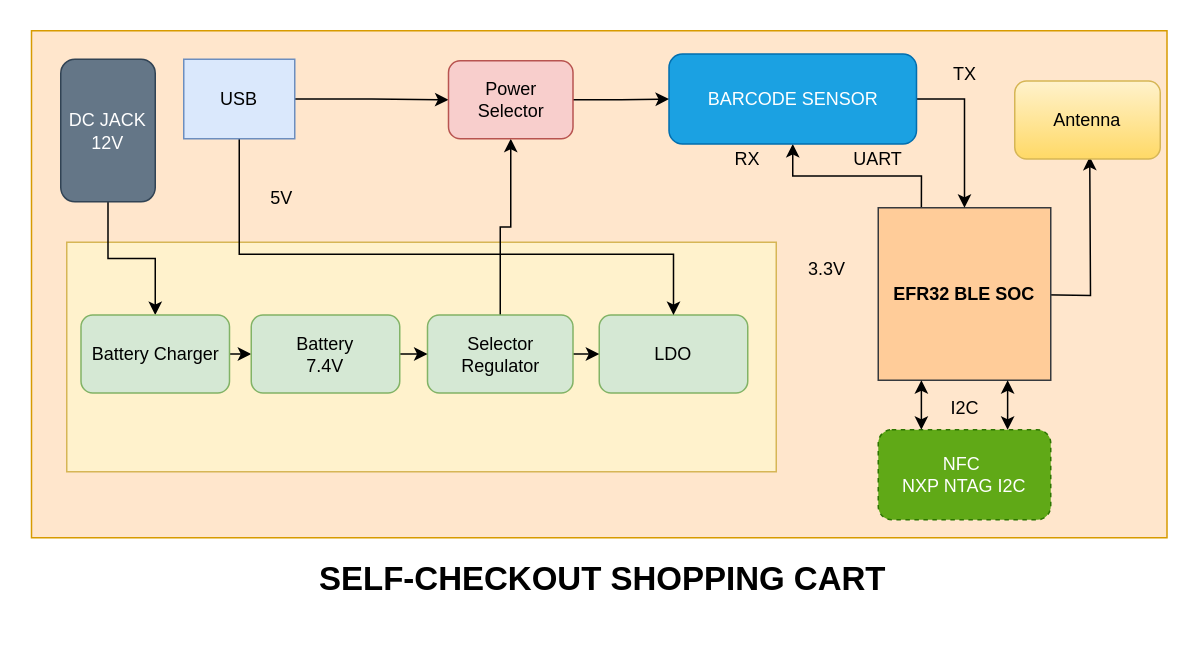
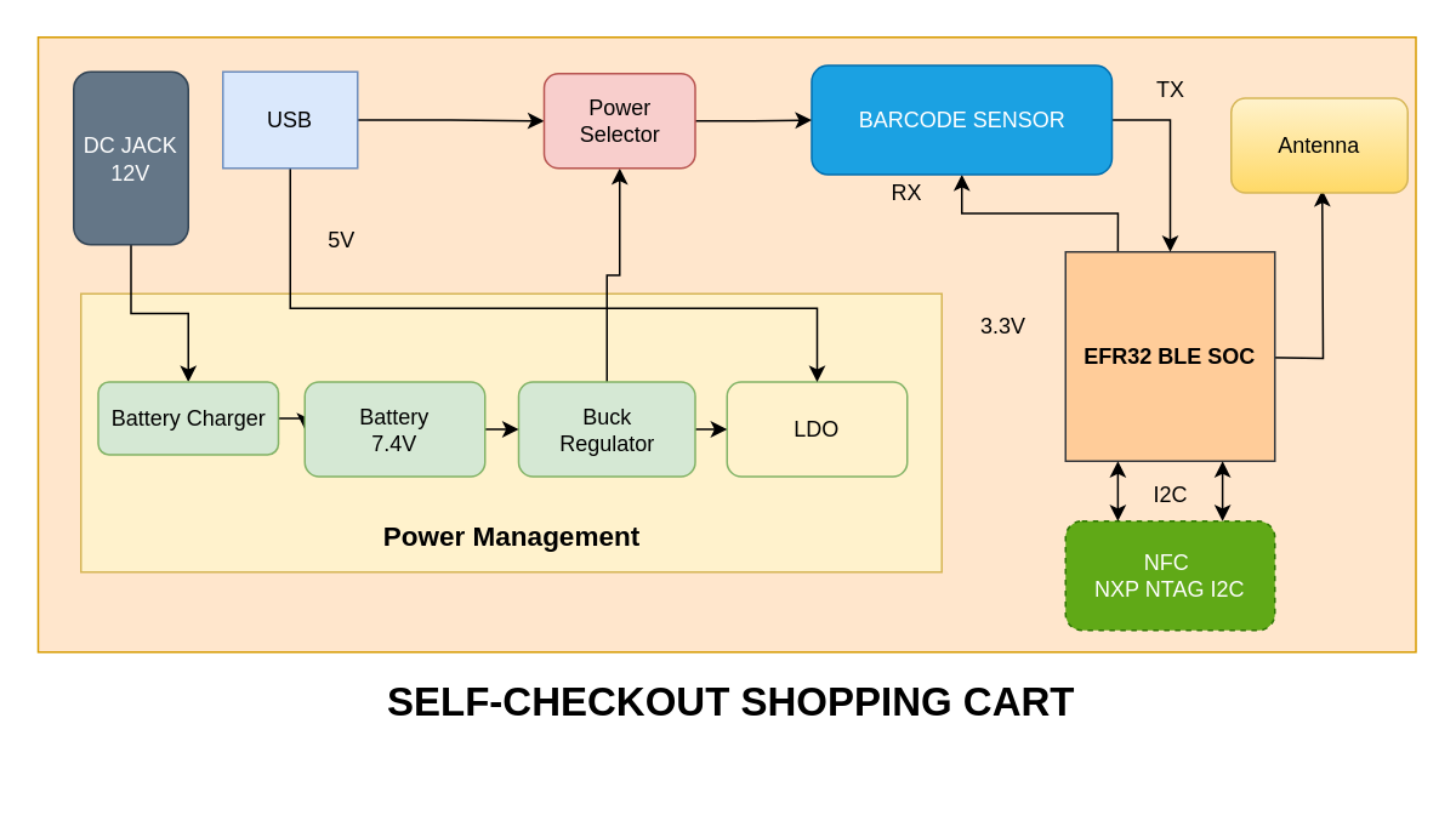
- <mxCell id="32" value="UART" style="text;html=1;strokeColor=none;fillColor=none;align=center;verticalAlign=middle;whiteSpace=wrap;rounded=0;shadow=0;glass=0;" vertex="1" parent="1"><mxGeometry x="565" y="96" width="40" height="20" as="geometry" /></mxCell>
- <mxCell id="20" value="Battery Charger" style="rounded=1;whiteSpace=wrap;html=1;shadow=0;glass=0;fillColor=#d5e8d4;strokeColor=#82b366;" vertex="1" parent="1"><mxGeometry x="53.5" y="209.5" width="99" height="52" as="geometry" /></mxCell>
+ <mxCell id="20" value="Battery Charger" style="rounded=1;whiteSpace=wrap;html=1;shadow=0;glass=0;fillColor=#d5e8d4;strokeColor=#82b366;" vertex="1" parent="1"><mxGeometry x="53.5" y="209.5" width="99" height="40" as="geometry" /></mxCell>
- <mxCell id="5" value="LDO" style="rounded=1;whiteSpace=wrap;html=1;shadow=0;glass=0;fillColor=#d5e8d4;strokeColor=#82b366;" vertex="1" parent="1"><mxGeometry x="399" y="209.5" width="99" height="52" as="geometry" /></mxCell>
+ <mxCell id="5" value="LDO" style="rounded=1;whiteSpace=wrap;html=1;shadow=0;glass=0;fillColor=#fff2cc;strokeColor=#82b366;" vertex="1" parent="1"><mxGeometry x="399" y="209.5" width="99" height="52" as="geometry" /></mxCell>
- <mxCell id="18" value="Selector&lt;br&gt;Regulator" style="rounded=1;whiteSpace=wrap;html=1;shadow=0;glass=0;fillColor=#d5e8d4;strokeColor=#82b366;" vertex="1" parent="1"><mxGeometry x="284.5" y="209.5" width="97" height="52" as="geometry" /></mxCell>
+ <mxCell id="18" value="Buck&lt;br&gt;Regulator" style="rounded=1;whiteSpace=wrap;html=1;shadow=0;glass=0;fillColor=#d5e8d4;strokeColor=#82b366;" vertex="1" parent="1"><mxGeometry x="284.5" y="209.5" width="97" height="52" as="geometry" /></mxCell>
+ <mxCell id="21" value="&lt;font style=&quot;font-size: 15px&quot;&gt;&lt;b&gt;Power Management&lt;/b&gt;&lt;/font&gt;" style="text;html=1;strokeColor=none;fillColor=none;align=center;verticalAlign=middle;whiteSpace=wrap;rounded=0;shadow=0;glass=0;" vertex="1" parent="1"><mxGeometry x="193.5" y="284" width="174" height="20" as="geometry" /></mxCell>
